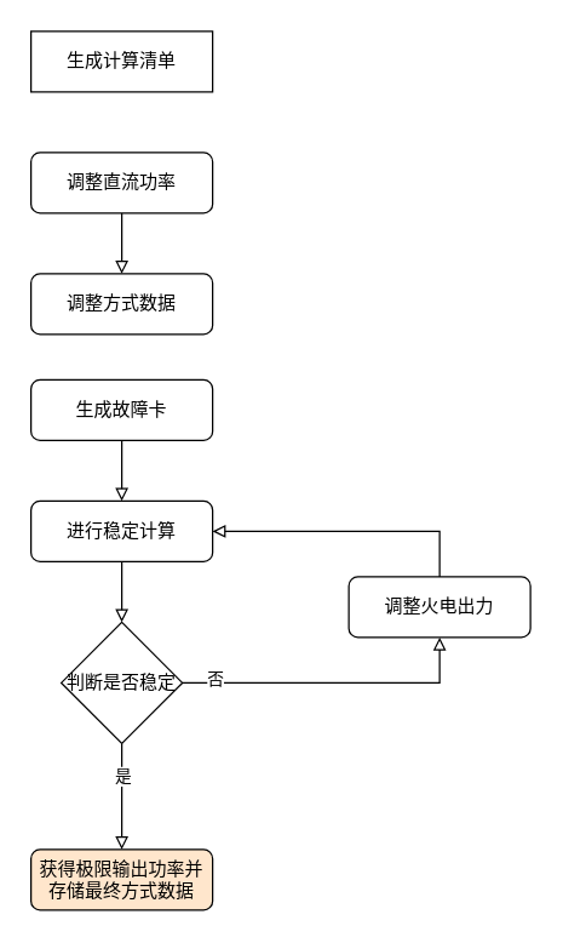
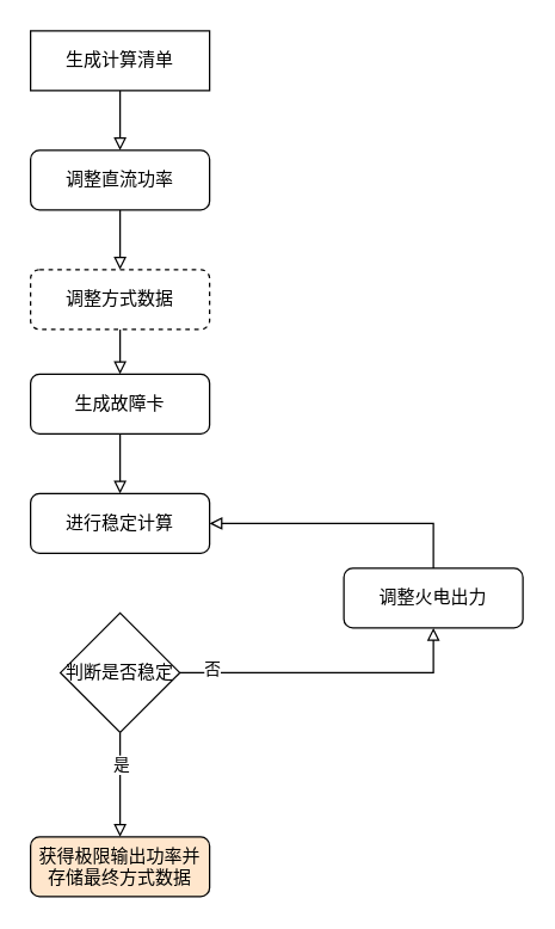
+ <mxCell id="2" value="" style="edgeStyle=orthogonalEdgeStyle;rounded=0;orthogonalLoop=1;jettySize=auto;html=1;endArrow=block;endFill=0;" edge="1" parent="1" source="3" target="5"><mxGeometry relative="1" as="geometry" /></mxCell>
- <mxCell id="7" value="调整方式数据" style="rounded=1;whiteSpace=wrap;html=1;fontSize=12;glass=0;strokeWidth=1;shadow=0;" vertex="1" parent="1"><mxGeometry x="20" y="180" width="120" height="40" as="geometry" /></mxCell>
+ <mxCell id="7" value="调整方式数据" style="rounded=1;whiteSpace=wrap;html=1;fontSize=12;glass=0;strokeWidth=1;shadow=0;dashed=1;" vertex="1" parent="1"><mxGeometry x="20" y="180" width="120" height="40" as="geometry" /></mxCell>
+ <mxCell id="6" value="" style="edgeStyle=orthogonalEdgeStyle;rounded=0;orthogonalLoop=1;jettySize=auto;html=1;endArrow=block;endFill=0;" edge="1" parent="1" source="7" target="16"><mxGeometry relative="1" as="geometry" /></mxCell>
- <mxCell id="17" value="" style="edgeStyle=orthogonalEdgeStyle;rounded=0;orthogonalLoop=1;jettySize=auto;html=1;endArrow=block;endFill=0;" edge="1" parent="1" source="18" target="12"><mxGeometry relative="1" as="geometry" /></mxCell>
